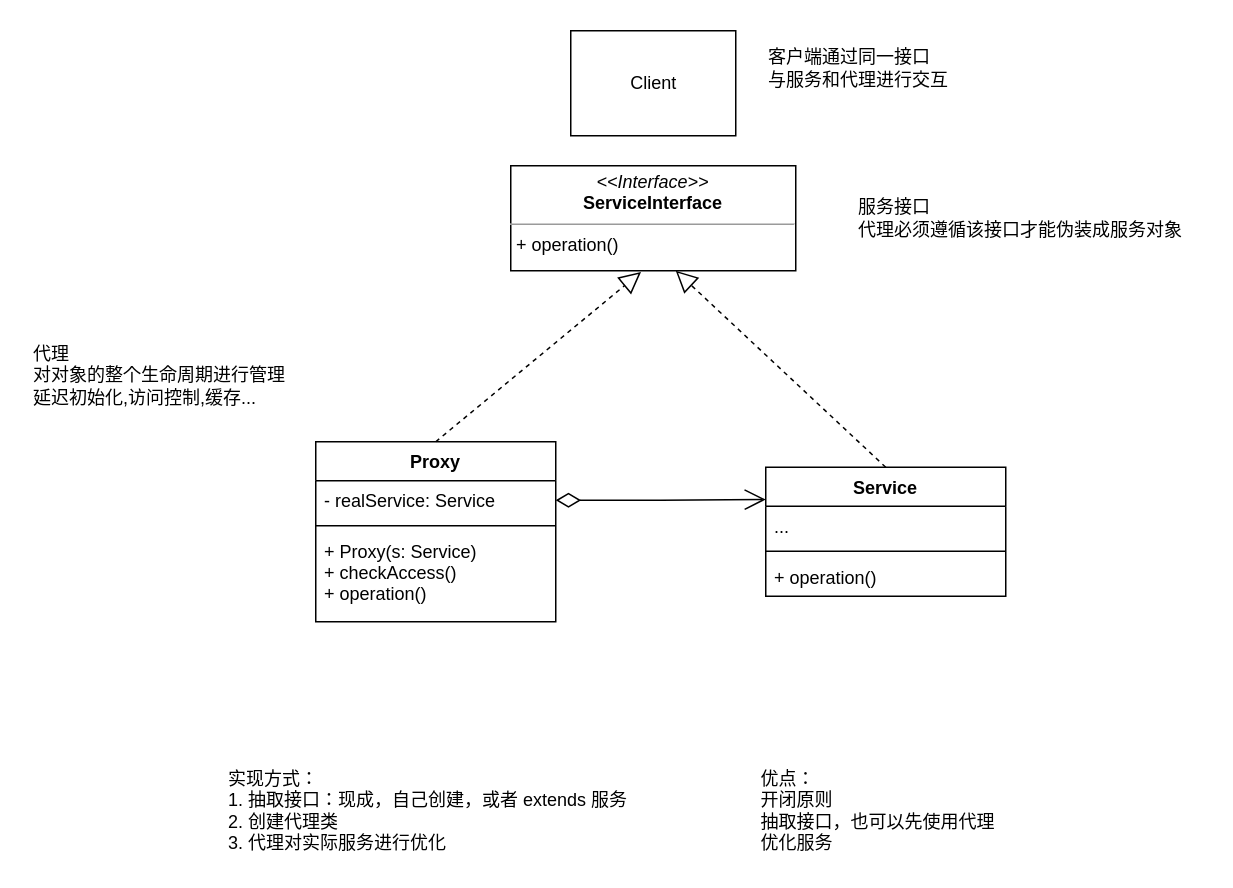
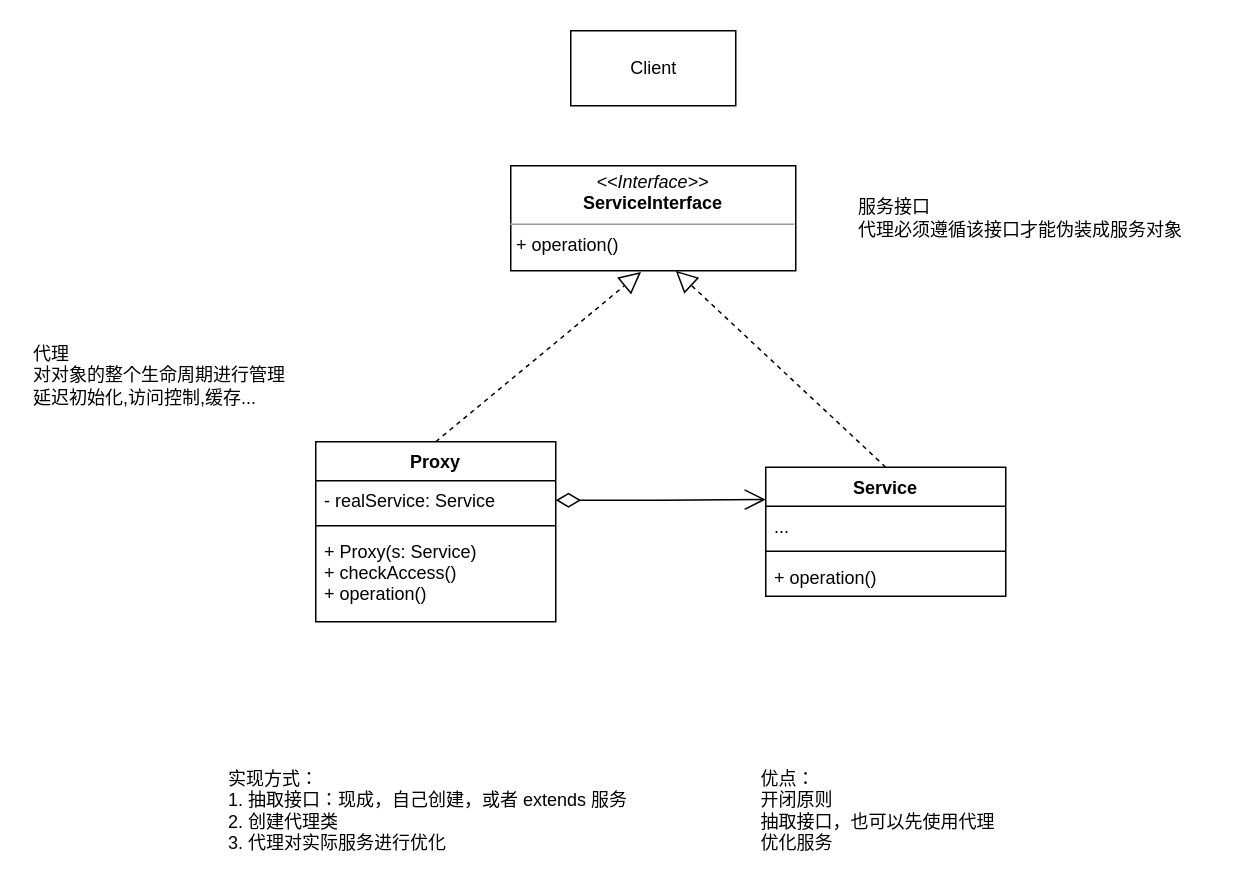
- <mxCell id="15" value="客户端通过同一接口&lt;br&gt;与服务和代理进行交互" style="text;html=1;align=left;verticalAlign=middle;resizable=0;points=[];autosize=1;strokeColor=none;fillColor=none;" vertex="1" parent="1"><mxGeometry x="510" y="30" width="140" height="30" as="geometry" /></mxCell>
- <mxCell id="3" value="Client" style="html=1;" vertex="1" parent="1"><mxGeometry x="380" y="20" width="110" height="70" as="geometry" /></mxCell>
+ <mxCell id="3" value="Client" style="html=1;" vertex="1" parent="1"><mxGeometry x="380" y="20" width="110" height="50" as="geometry" /></mxCell>
